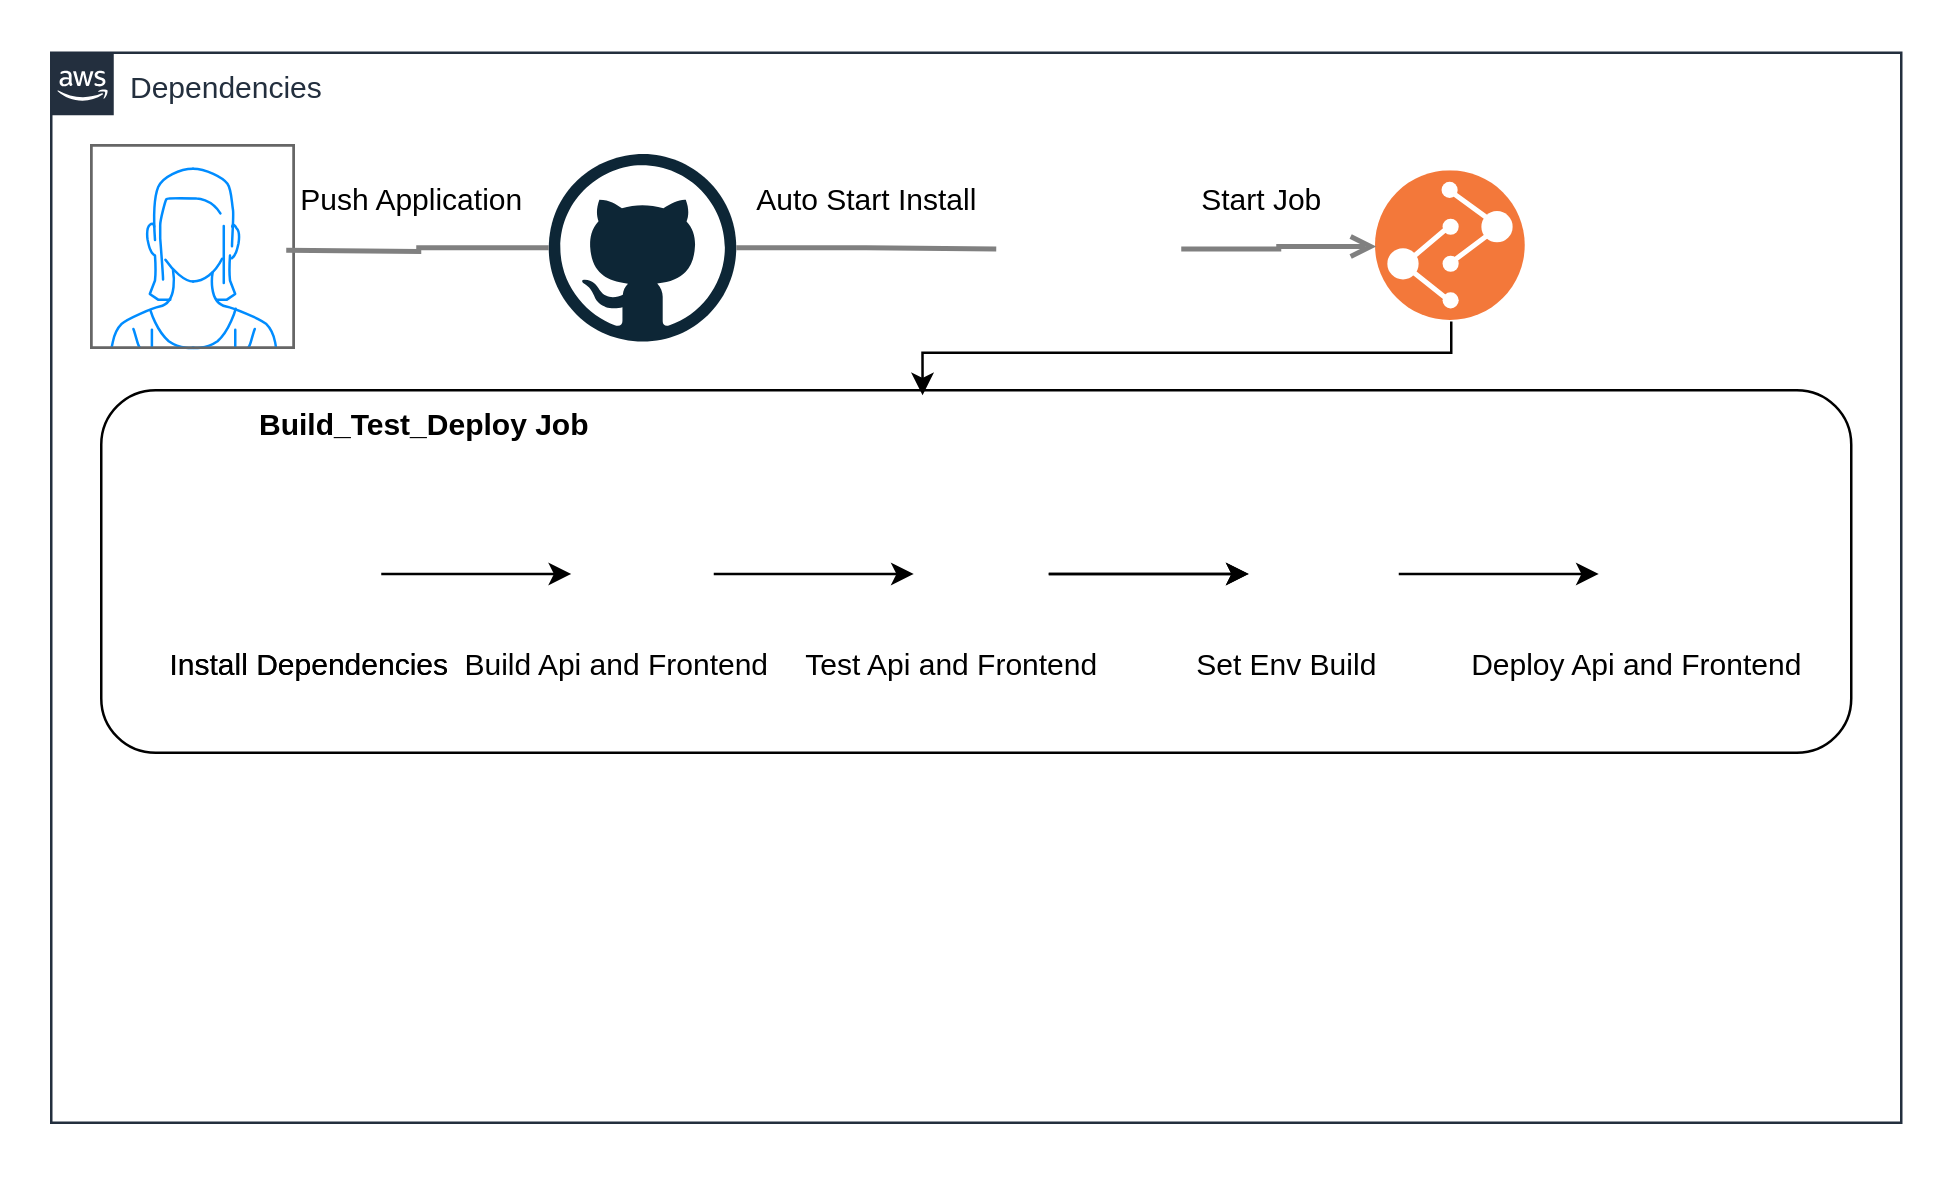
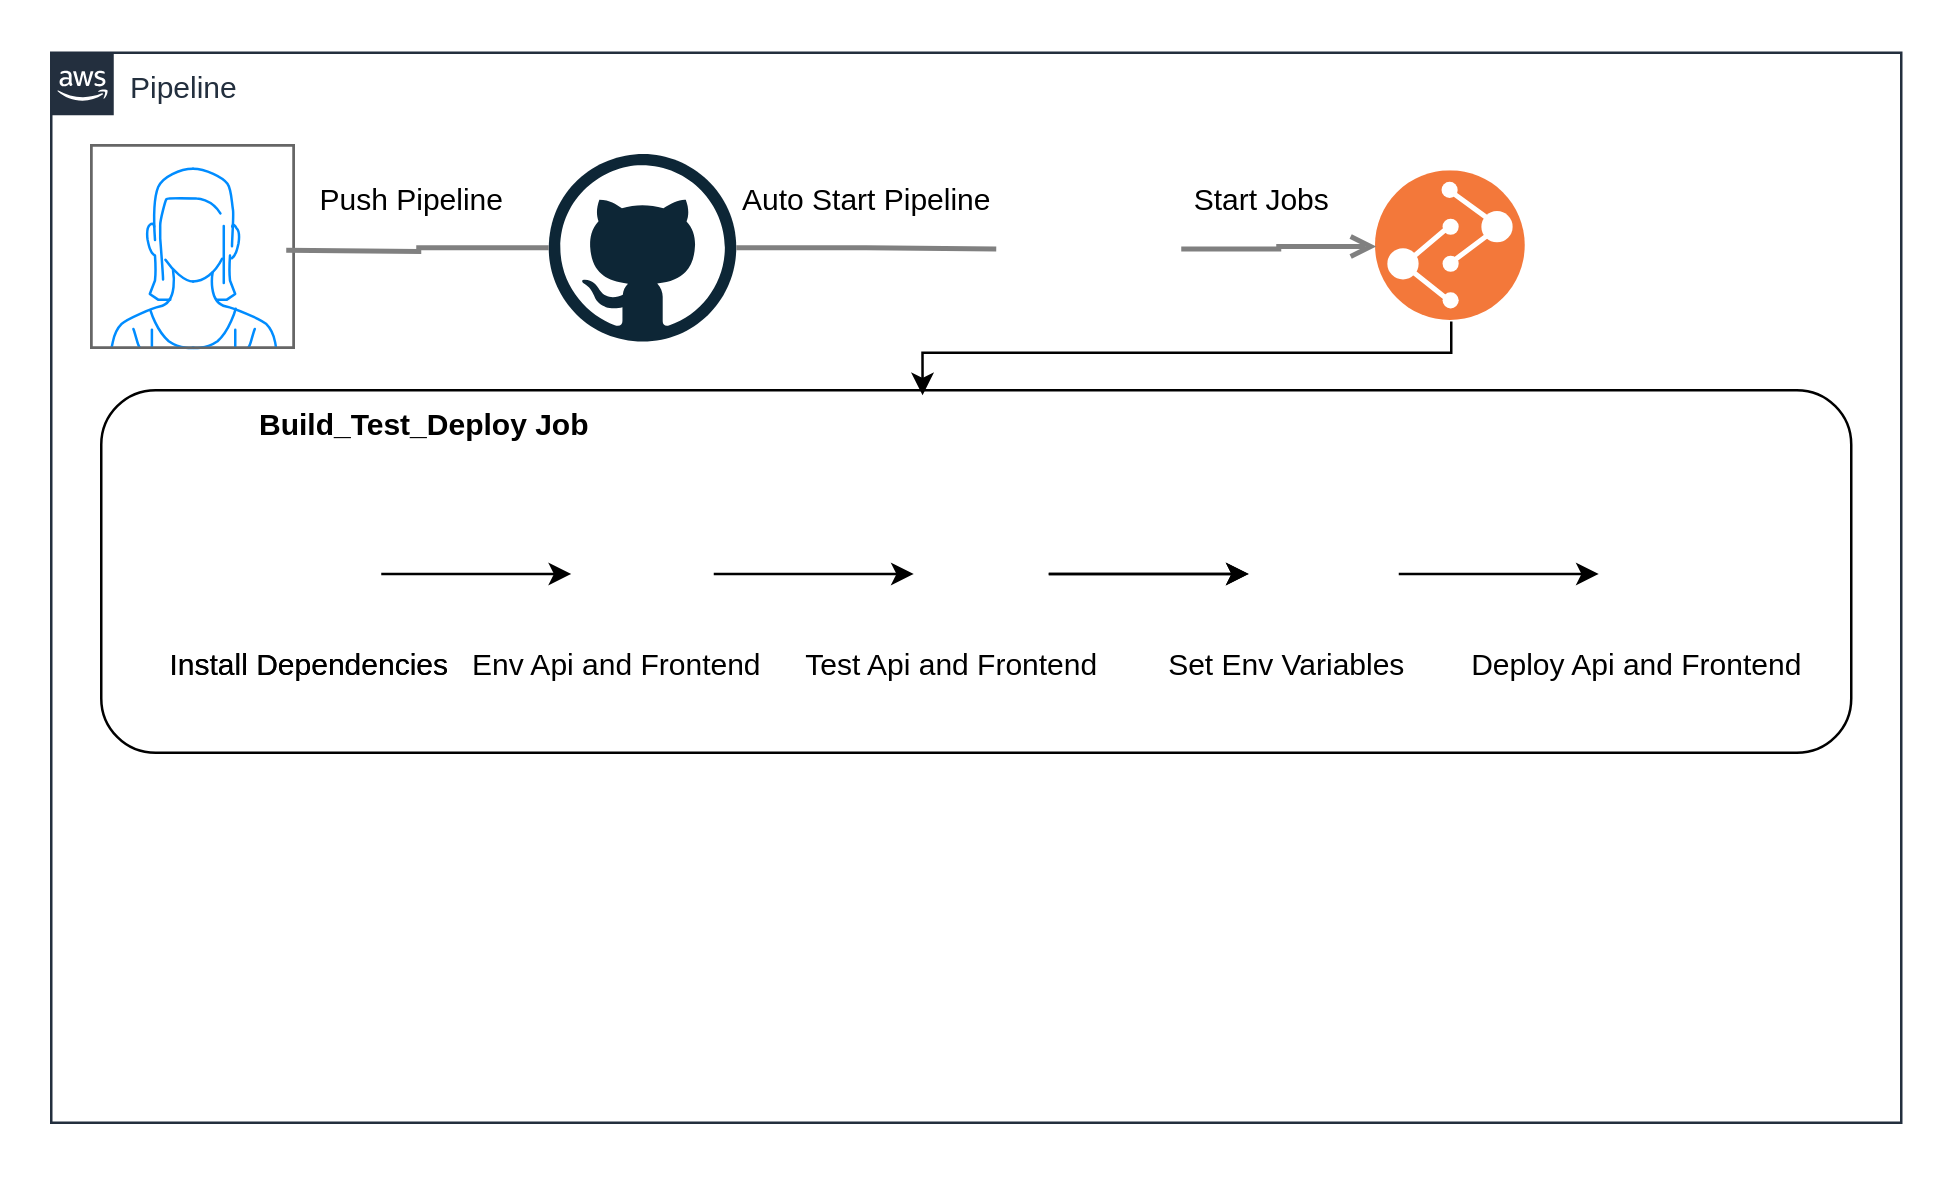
- <mxCell id="2" value="Dependencies" style="points=[[0,0],[0.25,0],[0.5,0],[0.75,0],[1,0],[1,0.25],[1,0.5],[1,0.75],[1,1],[0.75,1],[0.5,1],[0.25,1],[0,1],[0,0.75],[0,0.5],[0,0.25]];outlineConnect=0;gradientColor=none;html=1;whiteSpace=wrap;fontSize=12;fontStyle=0;shape=mxgraph.aws4.group;grIcon=mxgraph.aws4.group_aws_cloud_alt;strokeColor=#232F3E;fillColor=none;verticalAlign=top;align=left;spacingLeft=30;fontColor=#232F3E;dashed=0;labelBackgroundColor=#ffffff;container=1;pointerEvents=0;collapsible=0;recursiveResize=0;" parent="1" vertex="1"><mxGeometry x="20" y="20.5" width="740" height="428" as="geometry" /></mxCell>
+ <mxCell id="2" value="Pipeline" style="points=[[0,0],[0.25,0],[0.5,0],[0.75,0],[1,0],[1,0.25],[1,0.5],[1,0.75],[1,1],[0.75,1],[0.5,1],[0.25,1],[0,1],[0,0.75],[0,0.5],[0,0.25]];outlineConnect=0;gradientColor=none;html=1;whiteSpace=wrap;fontSize=12;fontStyle=0;shape=mxgraph.aws4.group;grIcon=mxgraph.aws4.group_aws_cloud_alt;strokeColor=#232F3E;fillColor=none;verticalAlign=top;align=left;spacingLeft=30;fontColor=#232F3E;dashed=0;labelBackgroundColor=#ffffff;container=1;pointerEvents=0;collapsible=0;recursiveResize=0;" parent="1" vertex="1"><mxGeometry x="20" y="20.5" width="740" height="428" as="geometry" /></mxCell>
- <mxCell id="5" value="Push Application" style="text;html=1;resizable=0;autosize=1;align=center;verticalAlign=middle;points=[];fillColor=none;strokeColor=none;rounded=0;" vertex="1" parent="2"><mxGeometry x="94" y="49.5" width="100" height="20" as="geometry" /></mxCell>
+ <mxCell id="5" value="Push Pipeline" style="text;html=1;resizable=0;autosize=1;align=center;verticalAlign=middle;points=[];fillColor=none;strokeColor=none;rounded=0;" vertex="1" parent="2"><mxGeometry x="94" y="49.5" width="100" height="20" as="geometry" /></mxCell>
- <mxCell id="6" value="Auto Start Install" style="text;html=1;resizable=0;autosize=1;align=center;verticalAlign=middle;points=[];fillColor=none;strokeColor=none;rounded=0;" vertex="1" parent="2"><mxGeometry x="271" y="49.5" width="110" height="20" as="geometry" /></mxCell>
+ <mxCell id="6" value="Auto Start Pipeline" style="text;html=1;resizable=0;autosize=1;align=center;verticalAlign=middle;points=[];fillColor=none;strokeColor=none;rounded=0;" vertex="1" parent="2"><mxGeometry x="271" y="49.5" width="110" height="20" as="geometry" /></mxCell>
- <mxCell id="10" value="Start Job" style="text;html=1;resizable=0;autosize=1;align=center;verticalAlign=middle;points=[];fillColor=none;strokeColor=none;rounded=0;" vertex="1" parent="2"><mxGeometry x="449" y="49.5" width="70" height="20" as="geometry" /></mxCell>
+ <mxCell id="10" value="Start Jobs" style="text;html=1;resizable=0;autosize=1;align=center;verticalAlign=middle;points=[];fillColor=none;strokeColor=none;rounded=0;" vertex="1" parent="2"><mxGeometry x="449" y="49.5" width="70" height="20" as="geometry" /></mxCell>
- <mxCell id="21" value="Build Api and Frontend" style="text;html=1;resizable=0;autosize=1;align=center;verticalAlign=middle;points=[];fillColor=none;strokeColor=none;rounded=0;" vertex="1" parent="1"><mxGeometry x="176" y="256" width="140" height="20" as="geometry" /></mxCell>
+ <mxCell id="21" value="Env Api and Frontend" style="text;html=1;resizable=0;autosize=1;align=center;verticalAlign=middle;points=[];fillColor=none;strokeColor=none;rounded=0;" vertex="1" parent="1"><mxGeometry x="176" y="256" width="140" height="20" as="geometry" /></mxCell>
- <mxCell id="28" value="Set Env Build" style="text;html=1;resizable=0;autosize=1;align=center;verticalAlign=middle;points=[];fillColor=none;strokeColor=none;rounded=0;" vertex="1" parent="1"><mxGeometry x="459" y="256" width="110" height="20" as="geometry" /></mxCell>
+ <mxCell id="28" value="Set Env Variables" style="text;html=1;resizable=0;autosize=1;align=center;verticalAlign=middle;points=[];fillColor=none;strokeColor=none;rounded=0;" vertex="1" parent="1"><mxGeometry x="459" y="256" width="110" height="20" as="geometry" /></mxCell>
